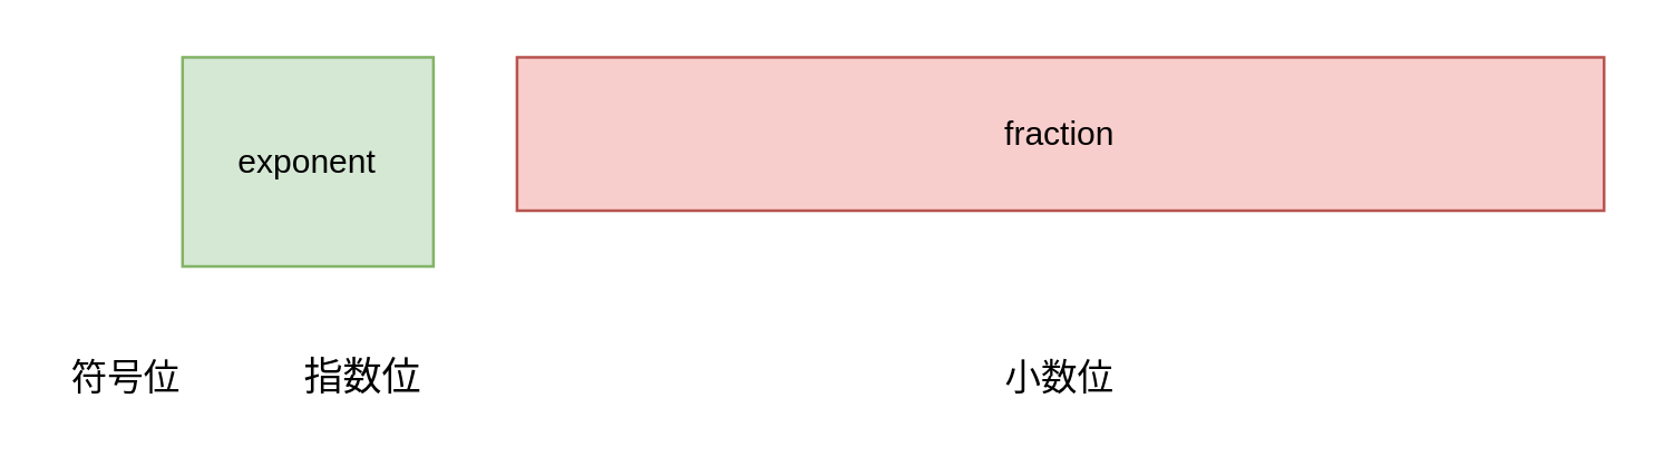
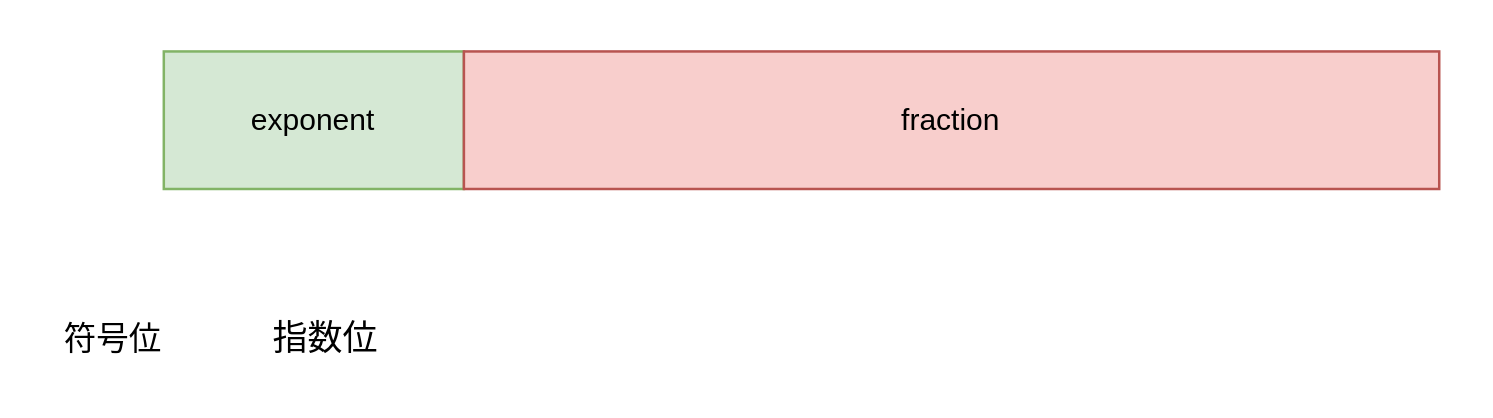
- <mxCell id="2" value="exponent" style="rounded=0;whiteSpace=wrap;html=1;fillColor=#d5e8d4;strokeColor=#82b366;" vertex="1" parent="1"><mxGeometry x="65" y="20" width="90" height="75" as="geometry" /></mxCell>
+ <mxCell id="2" value="exponent" style="rounded=0;whiteSpace=wrap;html=1;fillColor=#d5e8d4;strokeColor=#82b366;" vertex="1" parent="1"><mxGeometry x="65" y="20" width="120" height="55" as="geometry" /></mxCell>
- <mxCell id="6" value="&lt;font style=&quot;font-size: 13px&quot; face=&quot;Comic Sans MS&quot;&gt;小数位&lt;/font&gt;" style="text;html=1;strokeColor=none;fillColor=none;align=center;verticalAlign=middle;whiteSpace=wrap;rounded=0;" vertex="1" parent="1"><mxGeometry x="355" y="125" width="50" height="20" as="geometry" /></mxCell>
